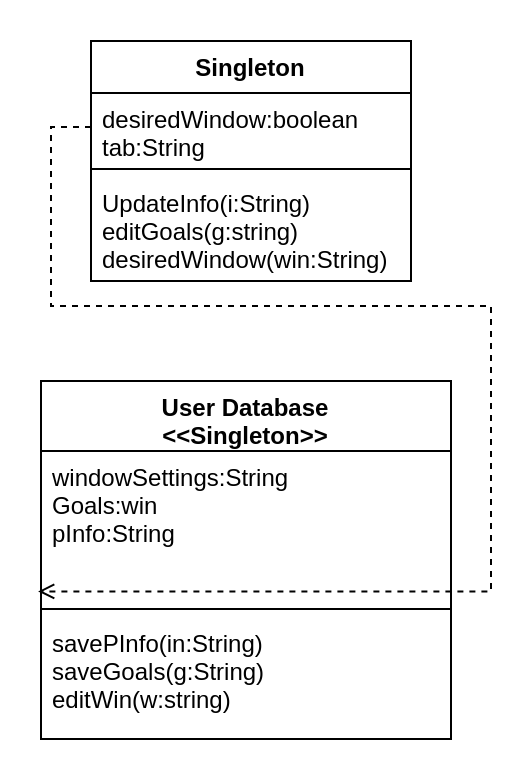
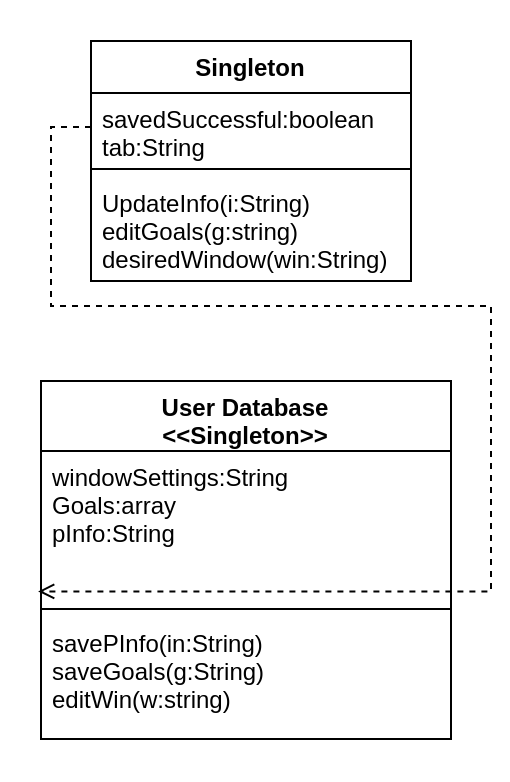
- <mxCell id="7" value="desiredWindow:boolean&#10;tab:String&#10;" style="text;strokeColor=none;fillColor=none;align=left;verticalAlign=top;spacingLeft=4;spacingRight=4;overflow=hidden;rotatable=0;points=[[0,0.5],[1,0.5]];portConstraint=eastwest;" vertex="1" parent="6"><mxGeometry y="26" width="160" height="34" as="geometry" /></mxCell>
+ <mxCell id="7" value="savedSuccessful:boolean&#10;tab:String&#10;" style="text;strokeColor=none;fillColor=none;align=left;verticalAlign=top;spacingLeft=4;spacingRight=4;overflow=hidden;rotatable=0;points=[[0,0.5],[1,0.5]];portConstraint=eastwest;" vertex="1" parent="6"><mxGeometry y="26" width="160" height="34" as="geometry" /></mxCell>
- <mxCell id="3" value="windowSettings:String&#10;Goals:win&#10;pInfo:String&#10;" style="text;strokeColor=none;fillColor=none;align=left;verticalAlign=top;spacingLeft=4;spacingRight=4;overflow=hidden;rotatable=0;points=[[0,0.5],[1,0.5]];portConstraint=eastwest;" vertex="1" parent="2"><mxGeometry y="35" width="205" height="75" as="geometry" /></mxCell>
+ <mxCell id="3" value="windowSettings:String&#10;Goals:array&#10;pInfo:String&#10;" style="text;strokeColor=none;fillColor=none;align=left;verticalAlign=top;spacingLeft=4;spacingRight=4;overflow=hidden;rotatable=0;points=[[0,0.5],[1,0.5]];portConstraint=eastwest;" vertex="1" parent="2"><mxGeometry y="35" width="205" height="75" as="geometry" /></mxCell>
